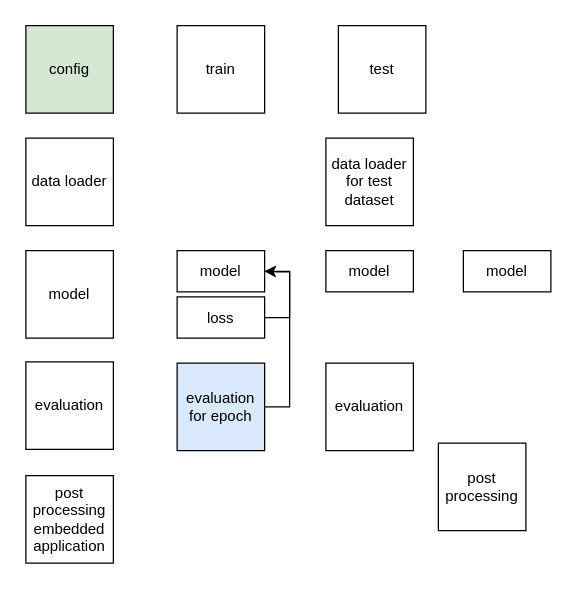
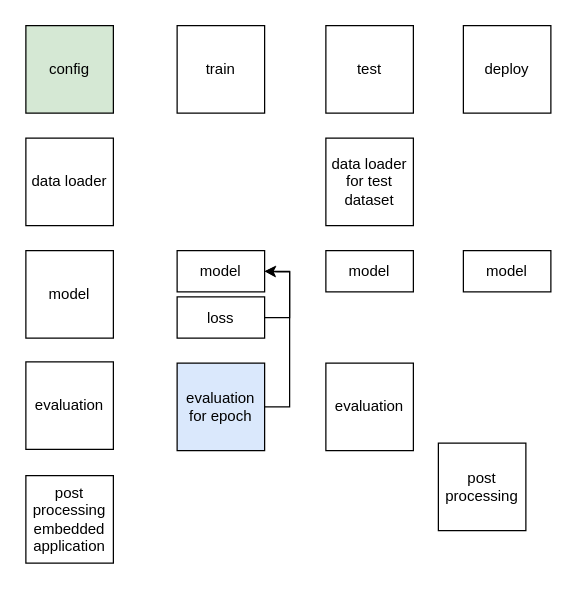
- <mxCell id="13" value="test" style="whiteSpace=wrap;html=1;imageAspect=1;" vertex="1" parent="1"><mxGeometry x="270" y="20" width="70" height="70" as="geometry" /></mxCell>
+ <mxCell id="13" value="test" style="whiteSpace=wrap;html=1;imageAspect=1;" vertex="1" parent="1"><mxGeometry x="260" y="20" width="70" height="70" as="geometry" /></mxCell>
+ <mxCell id="17" value="deploy" style="whiteSpace=wrap;html=1;imageAspect=1;" vertex="1" parent="1"><mxGeometry x="370" y="20" width="70" height="70" as="geometry" /></mxCell>
